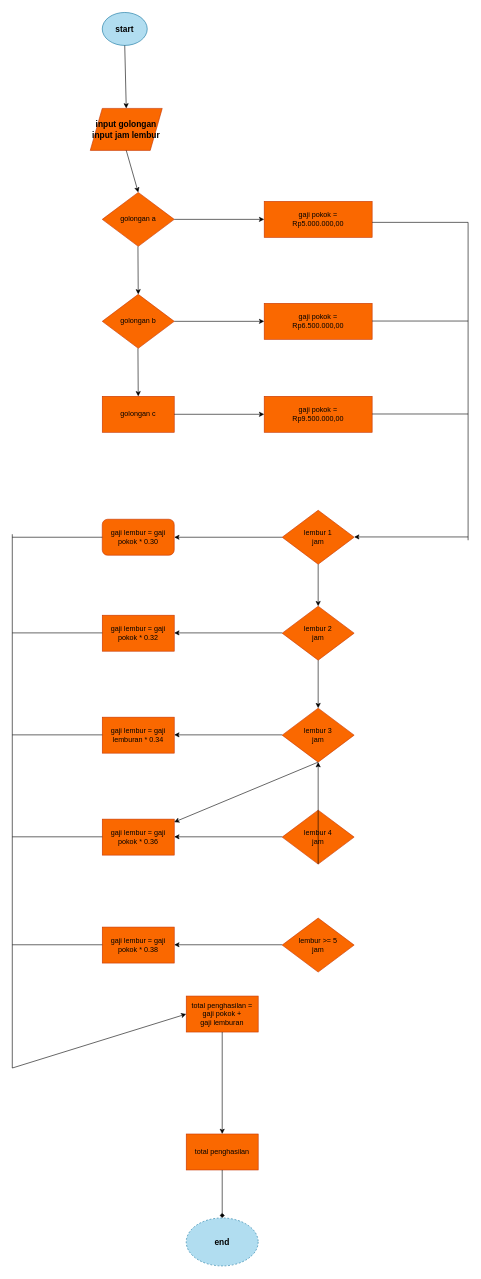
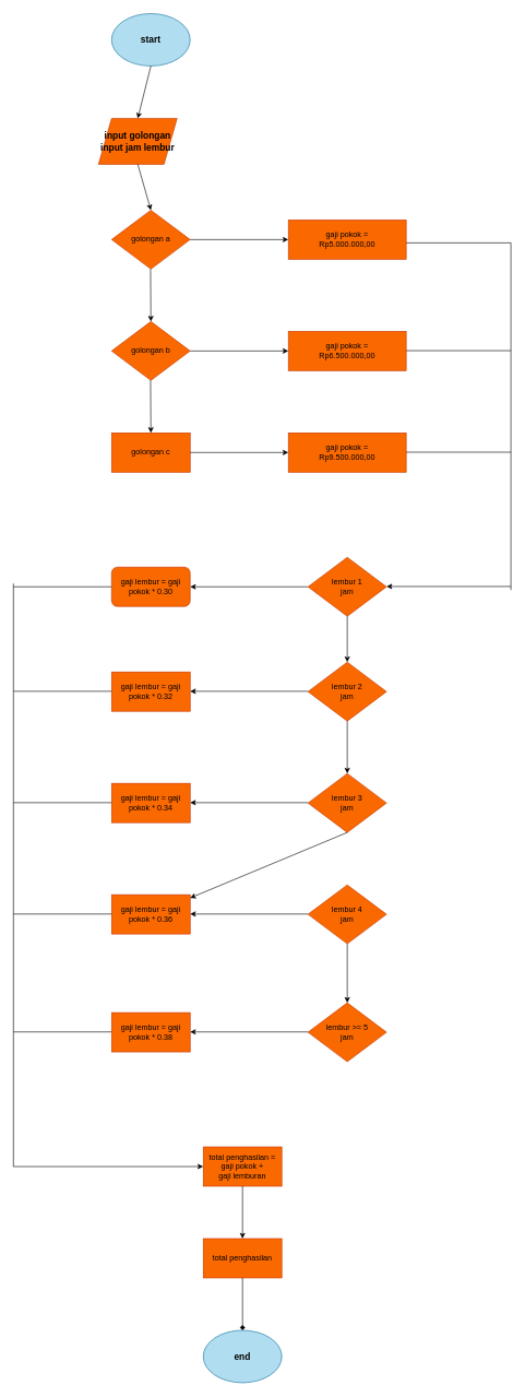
- <mxCell id="2" value="&lt;font style=&quot;font-size: 14px;&quot;&gt;&lt;b style=&quot;&quot;&gt;start&lt;/b&gt;&lt;/font&gt;" style="ellipse;whiteSpace=wrap;html=1;fillColor=#b1ddf0;strokeColor=#10739e;" parent="1" vertex="1"><mxGeometry x="170" y="20" width="75" height="55" as="geometry" /></mxCell>
+ <mxCell id="2" value="&lt;font style=&quot;font-size: 14px;&quot;&gt;&lt;b style=&quot;&quot;&gt;start&lt;/b&gt;&lt;/font&gt;" style="ellipse;whiteSpace=wrap;html=1;fillColor=#b1ddf0;strokeColor=#10739e;" parent="1" vertex="1"><mxGeometry x="170" y="20" width="120" height="80" as="geometry" /></mxCell>
- <mxCell id="26" value="&lt;span style=&quot;color: rgb(0, 0, 0);&quot;&gt;gaji lembur = gaji&lt;/span&gt;&lt;div&gt;&lt;span style=&quot;color: rgb(0, 0, 0);&quot;&gt;lemburan * 0.34&lt;/span&gt;&lt;/div&gt;" style="rounded=0;whiteSpace=wrap;html=1;fillColor=#fa6800;fontColor=#000000;strokeColor=#C73500;" parent="1" vertex="1"><mxGeometry x="170" y="1195" width="120" height="60" as="geometry" /></mxCell>
+ <mxCell id="26" value="&lt;span style=&quot;color: rgb(0, 0, 0);&quot;&gt;gaji lembur = gaji&lt;/span&gt;&lt;div&gt;&lt;span style=&quot;color: rgb(0, 0, 0);&quot;&gt;pokok * 0.34&lt;/span&gt;&lt;/div&gt;" style="rounded=0;whiteSpace=wrap;html=1;fillColor=#fa6800;fontColor=#000000;strokeColor=#C73500;" parent="1" vertex="1"><mxGeometry x="170" y="1195" width="120" height="60" as="geometry" /></mxCell>
- <mxCell id="40" value="" style="endArrow=classic;html=1;exitX=0.5;exitY=1;exitDx=0;exitDy=0;" parent="1" source="27" target="25" edge="1"><mxGeometry width="50" height="50" relative="1" as="geometry"><mxPoint x="400" y="1510" as="sourcePoint" /><mxPoint x="450" y="1460" as="targetPoint" /></mxGeometry></mxCell>
+ <mxCell id="40" value="" style="endArrow=classic;html=1;entryX=0.5;entryY=0;entryDx=0;entryDy=0;exitX=0.5;exitY=1;exitDx=0;exitDy=0;" parent="1" source="27" target="29" edge="1"><mxGeometry width="50" height="50" relative="1" as="geometry"><mxPoint x="400" y="1510" as="sourcePoint" /><mxPoint x="450" y="1460" as="targetPoint" /></mxGeometry></mxCell>
- <mxCell id="47" value="&lt;span&gt;&lt;font style=&quot;color: rgb(0, 0, 0);&quot;&gt;total penghasilan =&lt;/font&gt;&lt;/span&gt;&lt;div&gt;&lt;font style=&quot;color: rgb(0, 0, 0);&quot;&gt;gaji pokok +&lt;/font&gt;&lt;/div&gt;&lt;div&gt;&lt;font style=&quot;color: rgb(0, 0, 0);&quot;&gt;gaji lemburan&lt;/font&gt;&lt;/div&gt;" style="rounded=0;whiteSpace=wrap;html=1;fillColor=#fa6800;fontColor=#000000;strokeColor=#C73500;" parent="1" vertex="1"><mxGeometry x="310" y="1660" width="120" height="60" as="geometry" /></mxCell>
+ <mxCell id="47" value="&lt;span&gt;&lt;font style=&quot;color: rgb(0, 0, 0);&quot;&gt;total penghasilan =&lt;/font&gt;&lt;/span&gt;&lt;div&gt;&lt;font style=&quot;color: rgb(0, 0, 0);&quot;&gt;gaji pokok +&lt;/font&gt;&lt;/div&gt;&lt;div&gt;&lt;font style=&quot;color: rgb(0, 0, 0);&quot;&gt;gaji lemburan&lt;/font&gt;&lt;/div&gt;" style="rounded=0;whiteSpace=wrap;html=1;fillColor=#fa6800;fontColor=#000000;strokeColor=#C73500;" parent="1" vertex="1"><mxGeometry x="310" y="1750" width="120" height="60" as="geometry" /></mxCell>
- <mxCell id="51" value="&lt;font style=&quot;font-size: 14px;&quot;&gt;&lt;b style=&quot;&quot;&gt;end&lt;/b&gt;&lt;/font&gt;" style="ellipse;whiteSpace=wrap;html=1;fillColor=#b1ddf0;strokeColor=#10739e;dashed=1;" parent="1" vertex="1"><mxGeometry x="310" y="2030" width="120" height="80" as="geometry" /></mxCell>
+ <mxCell id="51" value="&lt;font style=&quot;font-size: 14px;&quot;&gt;&lt;b style=&quot;&quot;&gt;end&lt;/b&gt;&lt;/font&gt;" style="ellipse;whiteSpace=wrap;html=1;fillColor=#b1ddf0;strokeColor=#10739e;" parent="1" vertex="1"><mxGeometry x="310" y="2030" width="120" height="80" as="geometry" /></mxCell>
